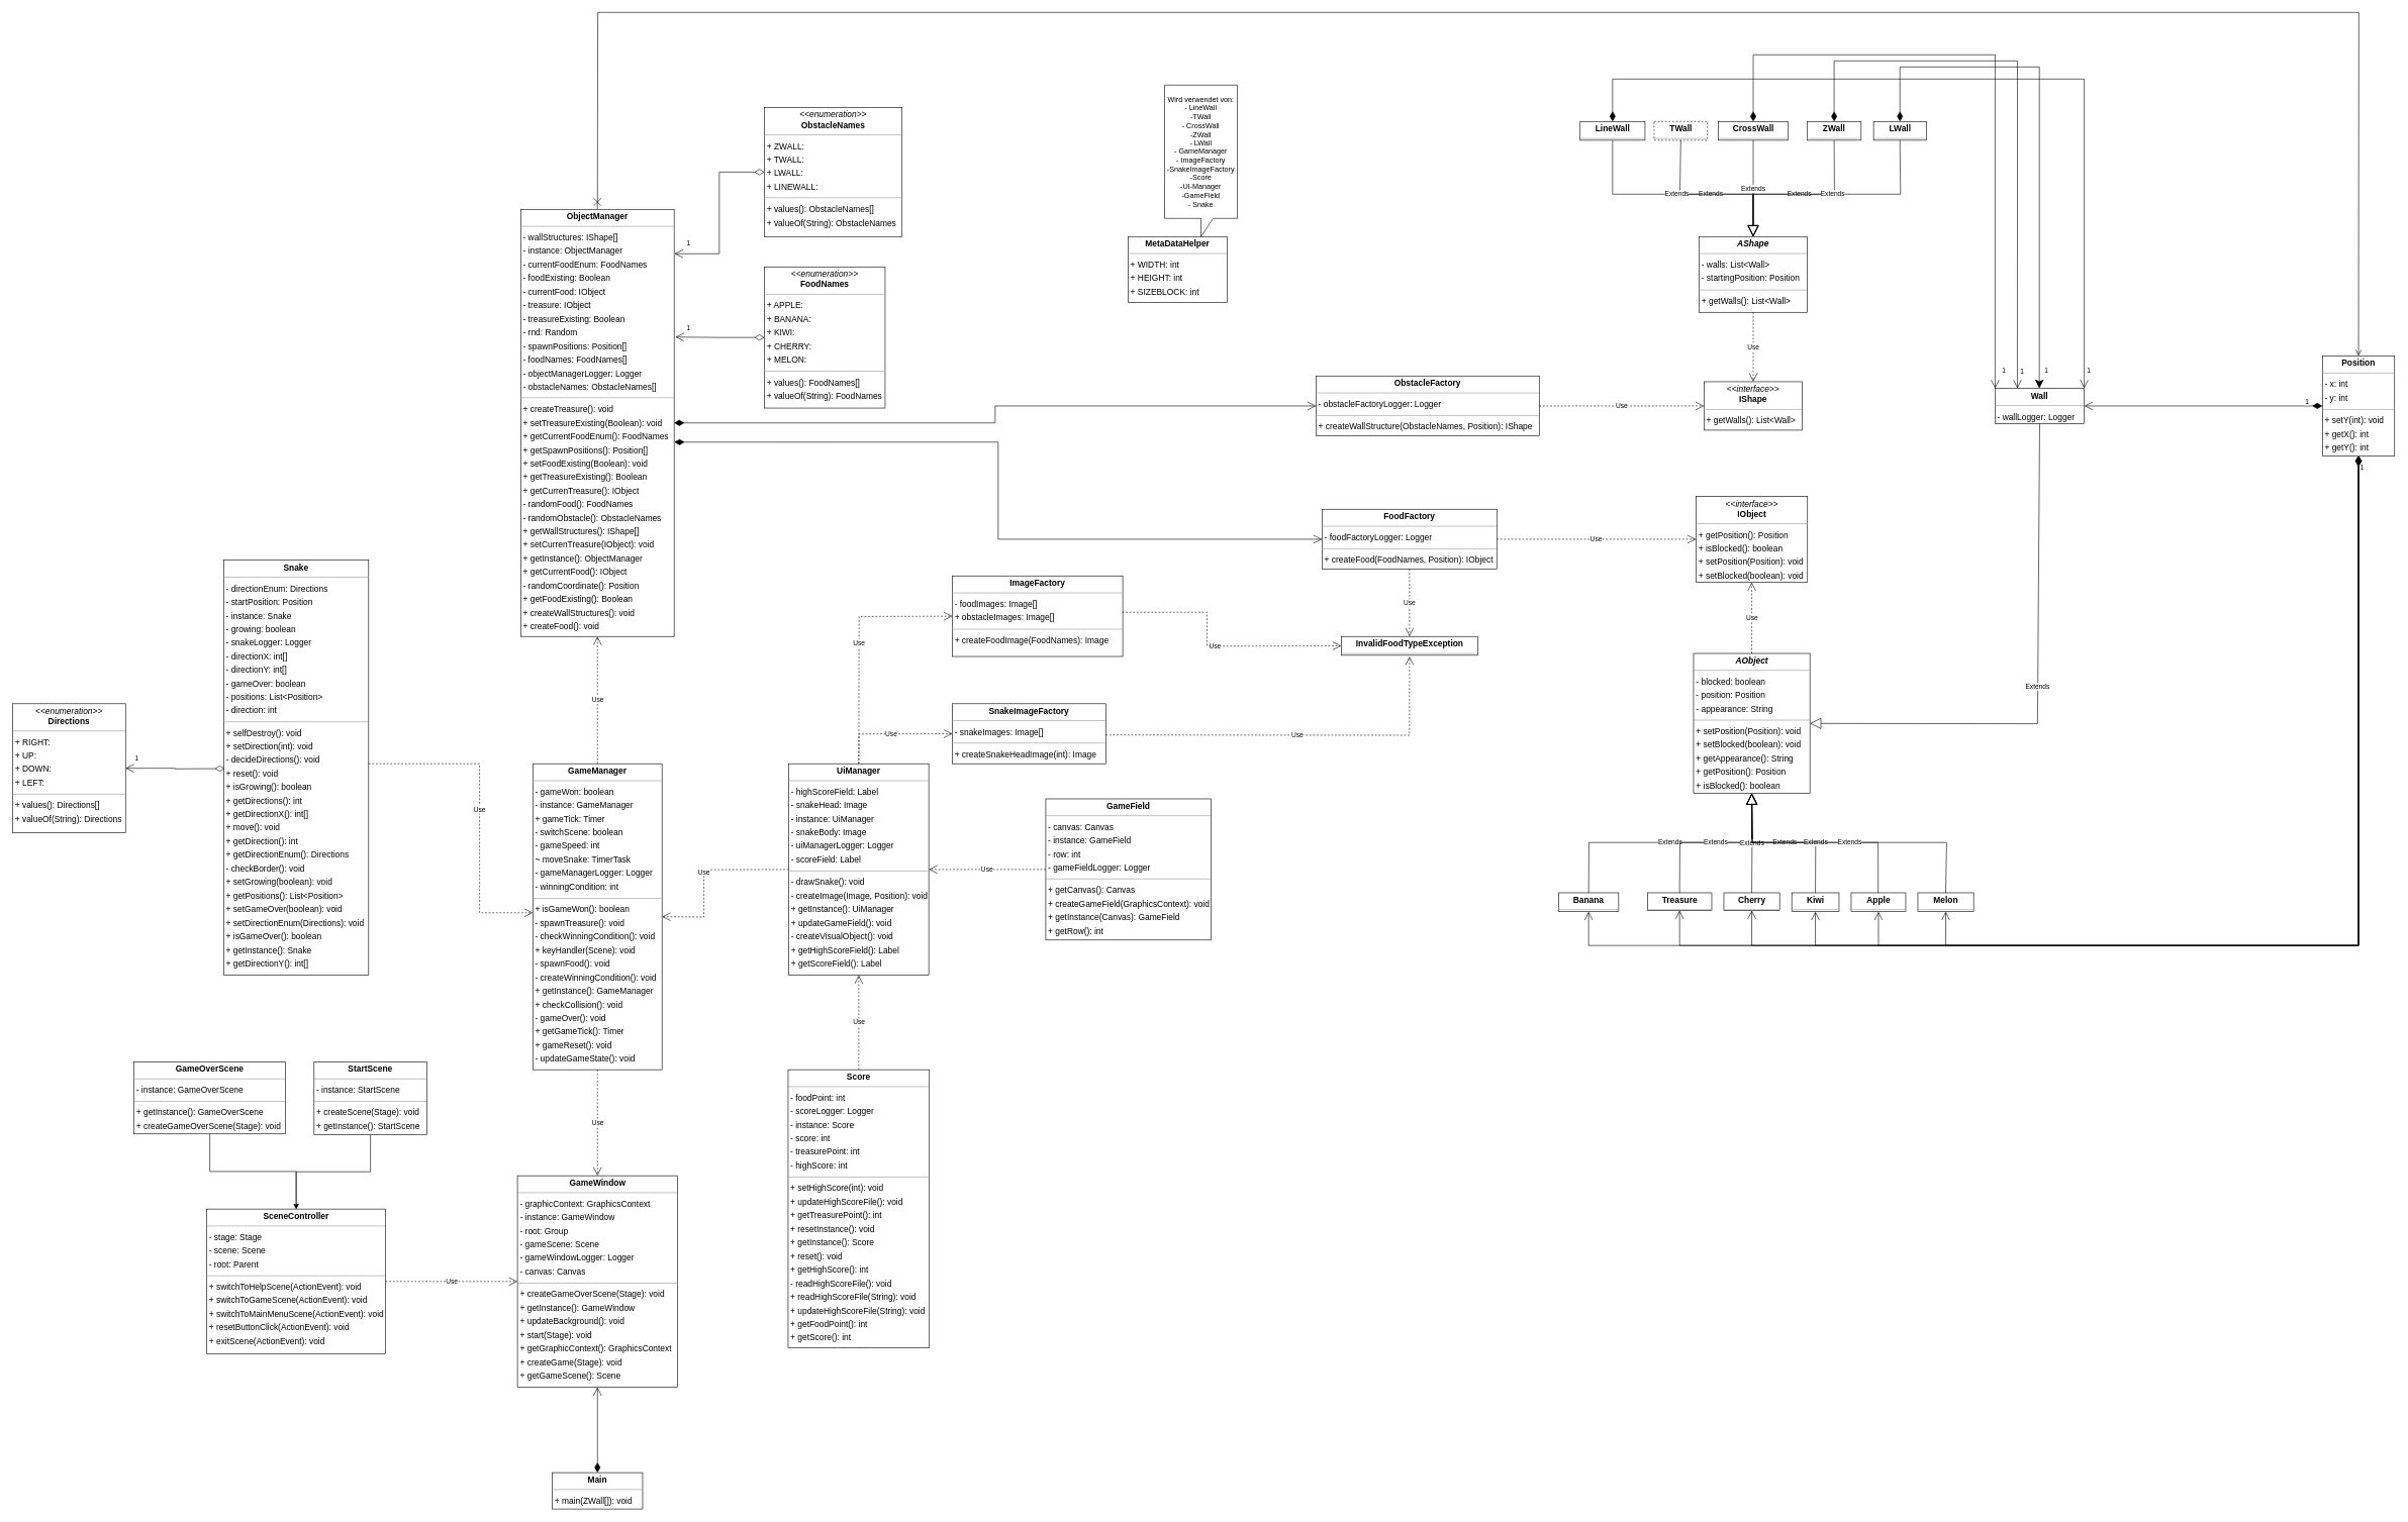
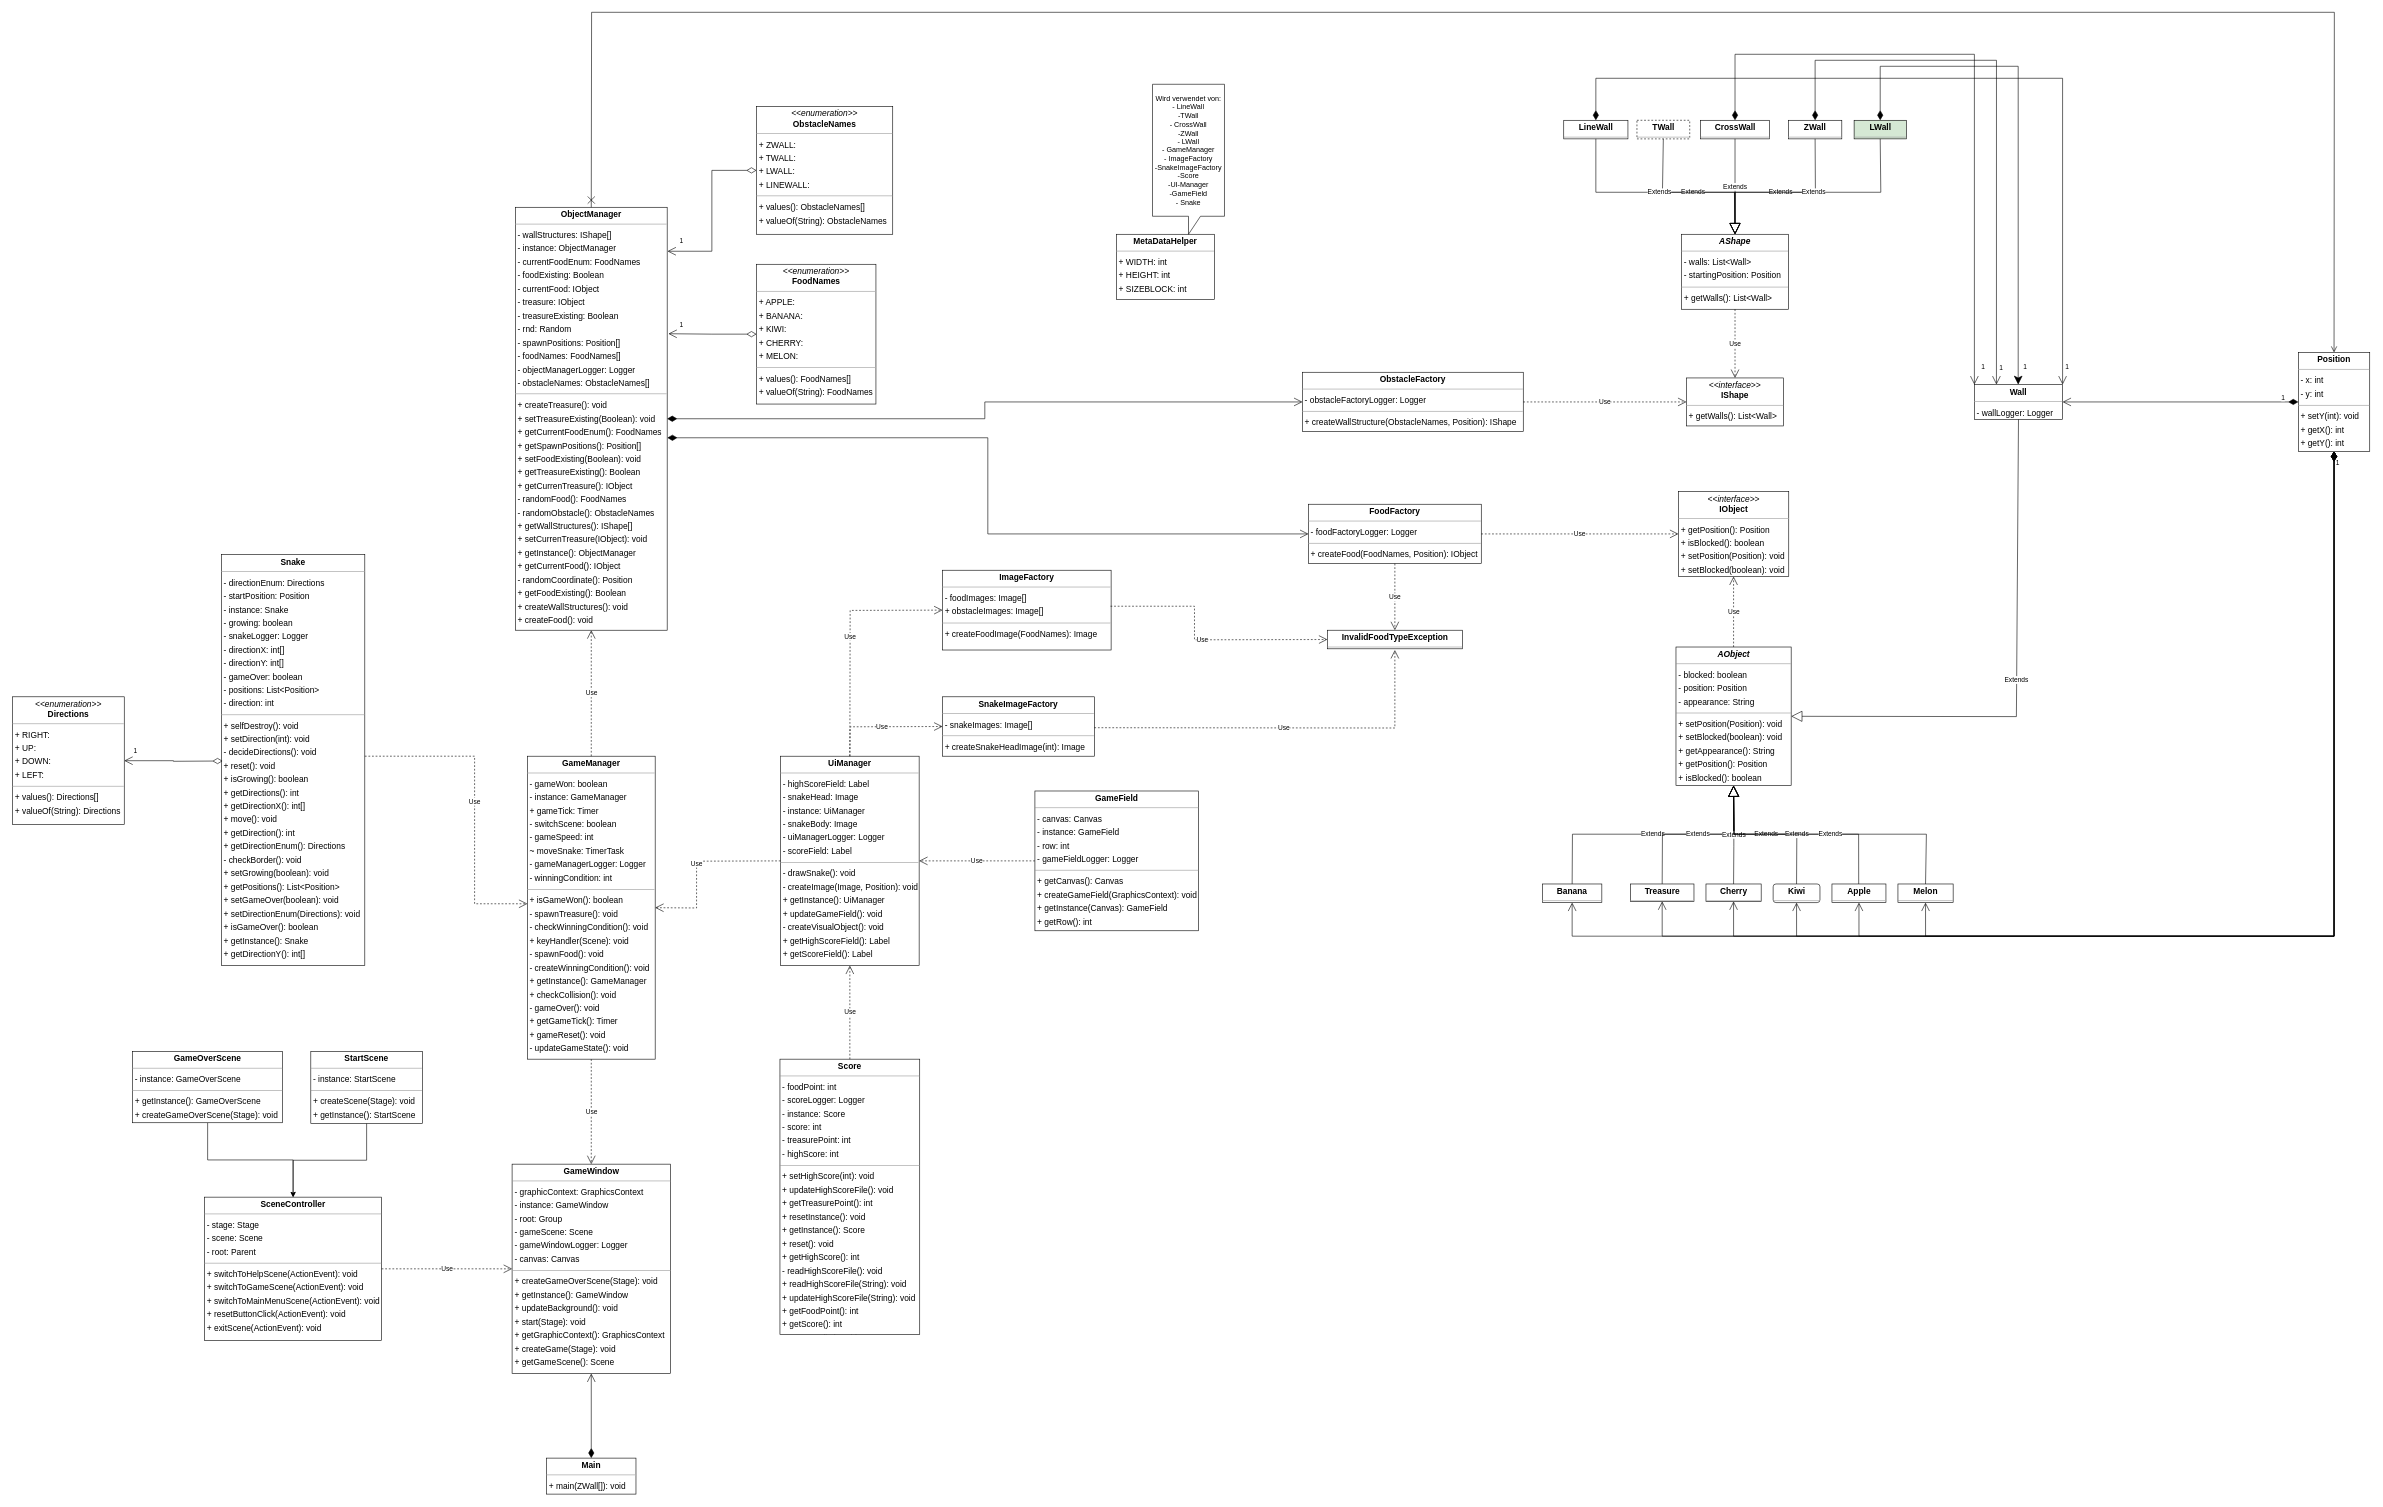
- <mxCell id="21" value="&lt;p style=&quot;margin:0px;margin-top:4px;text-align:center;&quot;&gt;&lt;b&gt;LWall&lt;/b&gt;&lt;/p&gt;&lt;hr size=&quot;1&quot;/&gt;" style="verticalAlign=top;align=left;overflow=fill;fontSize=14;fontFamily=Helvetica;html=1;rounded=0;shadow=0;comic=0;labelBackgroundColor=none;strokeWidth=1;" parent="1" vertex="1"><mxGeometry x="3089.5" y="200" width="87" height="31" as="geometry" /></mxCell>
+ <mxCell id="21" value="&lt;p style=&quot;margin:0px;margin-top:4px;text-align:center;&quot;&gt;&lt;b&gt;LWall&lt;/b&gt;&lt;/p&gt;&lt;hr size=&quot;1&quot;/&gt;" style="verticalAlign=top;align=left;overflow=fill;fontSize=14;fontFamily=Helvetica;html=1;rounded=0;shadow=0;comic=0;labelBackgroundColor=none;strokeWidth=1;fillColor=#d5e8d4;" parent="1" vertex="1"><mxGeometry x="3089.5" y="200" width="87" height="31" as="geometry" /></mxCell>
- <mxCell id="20" value="&lt;p style=&quot;margin:0px;margin-top:4px;text-align:center;&quot;&gt;&lt;b&gt;Kiwi&lt;/b&gt;&lt;/p&gt;&lt;hr size=&quot;1&quot;/&gt;" style="verticalAlign=top;align=left;overflow=fill;fontSize=14;fontFamily=Helvetica;html=1;rounded=0;shadow=0;comic=0;labelBackgroundColor=none;strokeWidth=1;" parent="1" vertex="1"><mxGeometry x="2954.57" y="1473" width="78" height="31" as="geometry" /></mxCell>
+ <mxCell id="20" value="&lt;p style=&quot;margin:0px;margin-top:4px;text-align:center;&quot;&gt;&lt;b&gt;Kiwi&lt;/b&gt;&lt;/p&gt;&lt;hr size=&quot;1&quot;/&gt;" style="verticalAlign=top;align=left;overflow=fill;fontSize=14;fontFamily=Helvetica;html=1;shadow=0;comic=0;labelBackgroundColor=none;strokeWidth=1;rounded=1;" parent="1" vertex="1"><mxGeometry x="2954.57" y="1473" width="78" height="31" as="geometry" /></mxCell>
